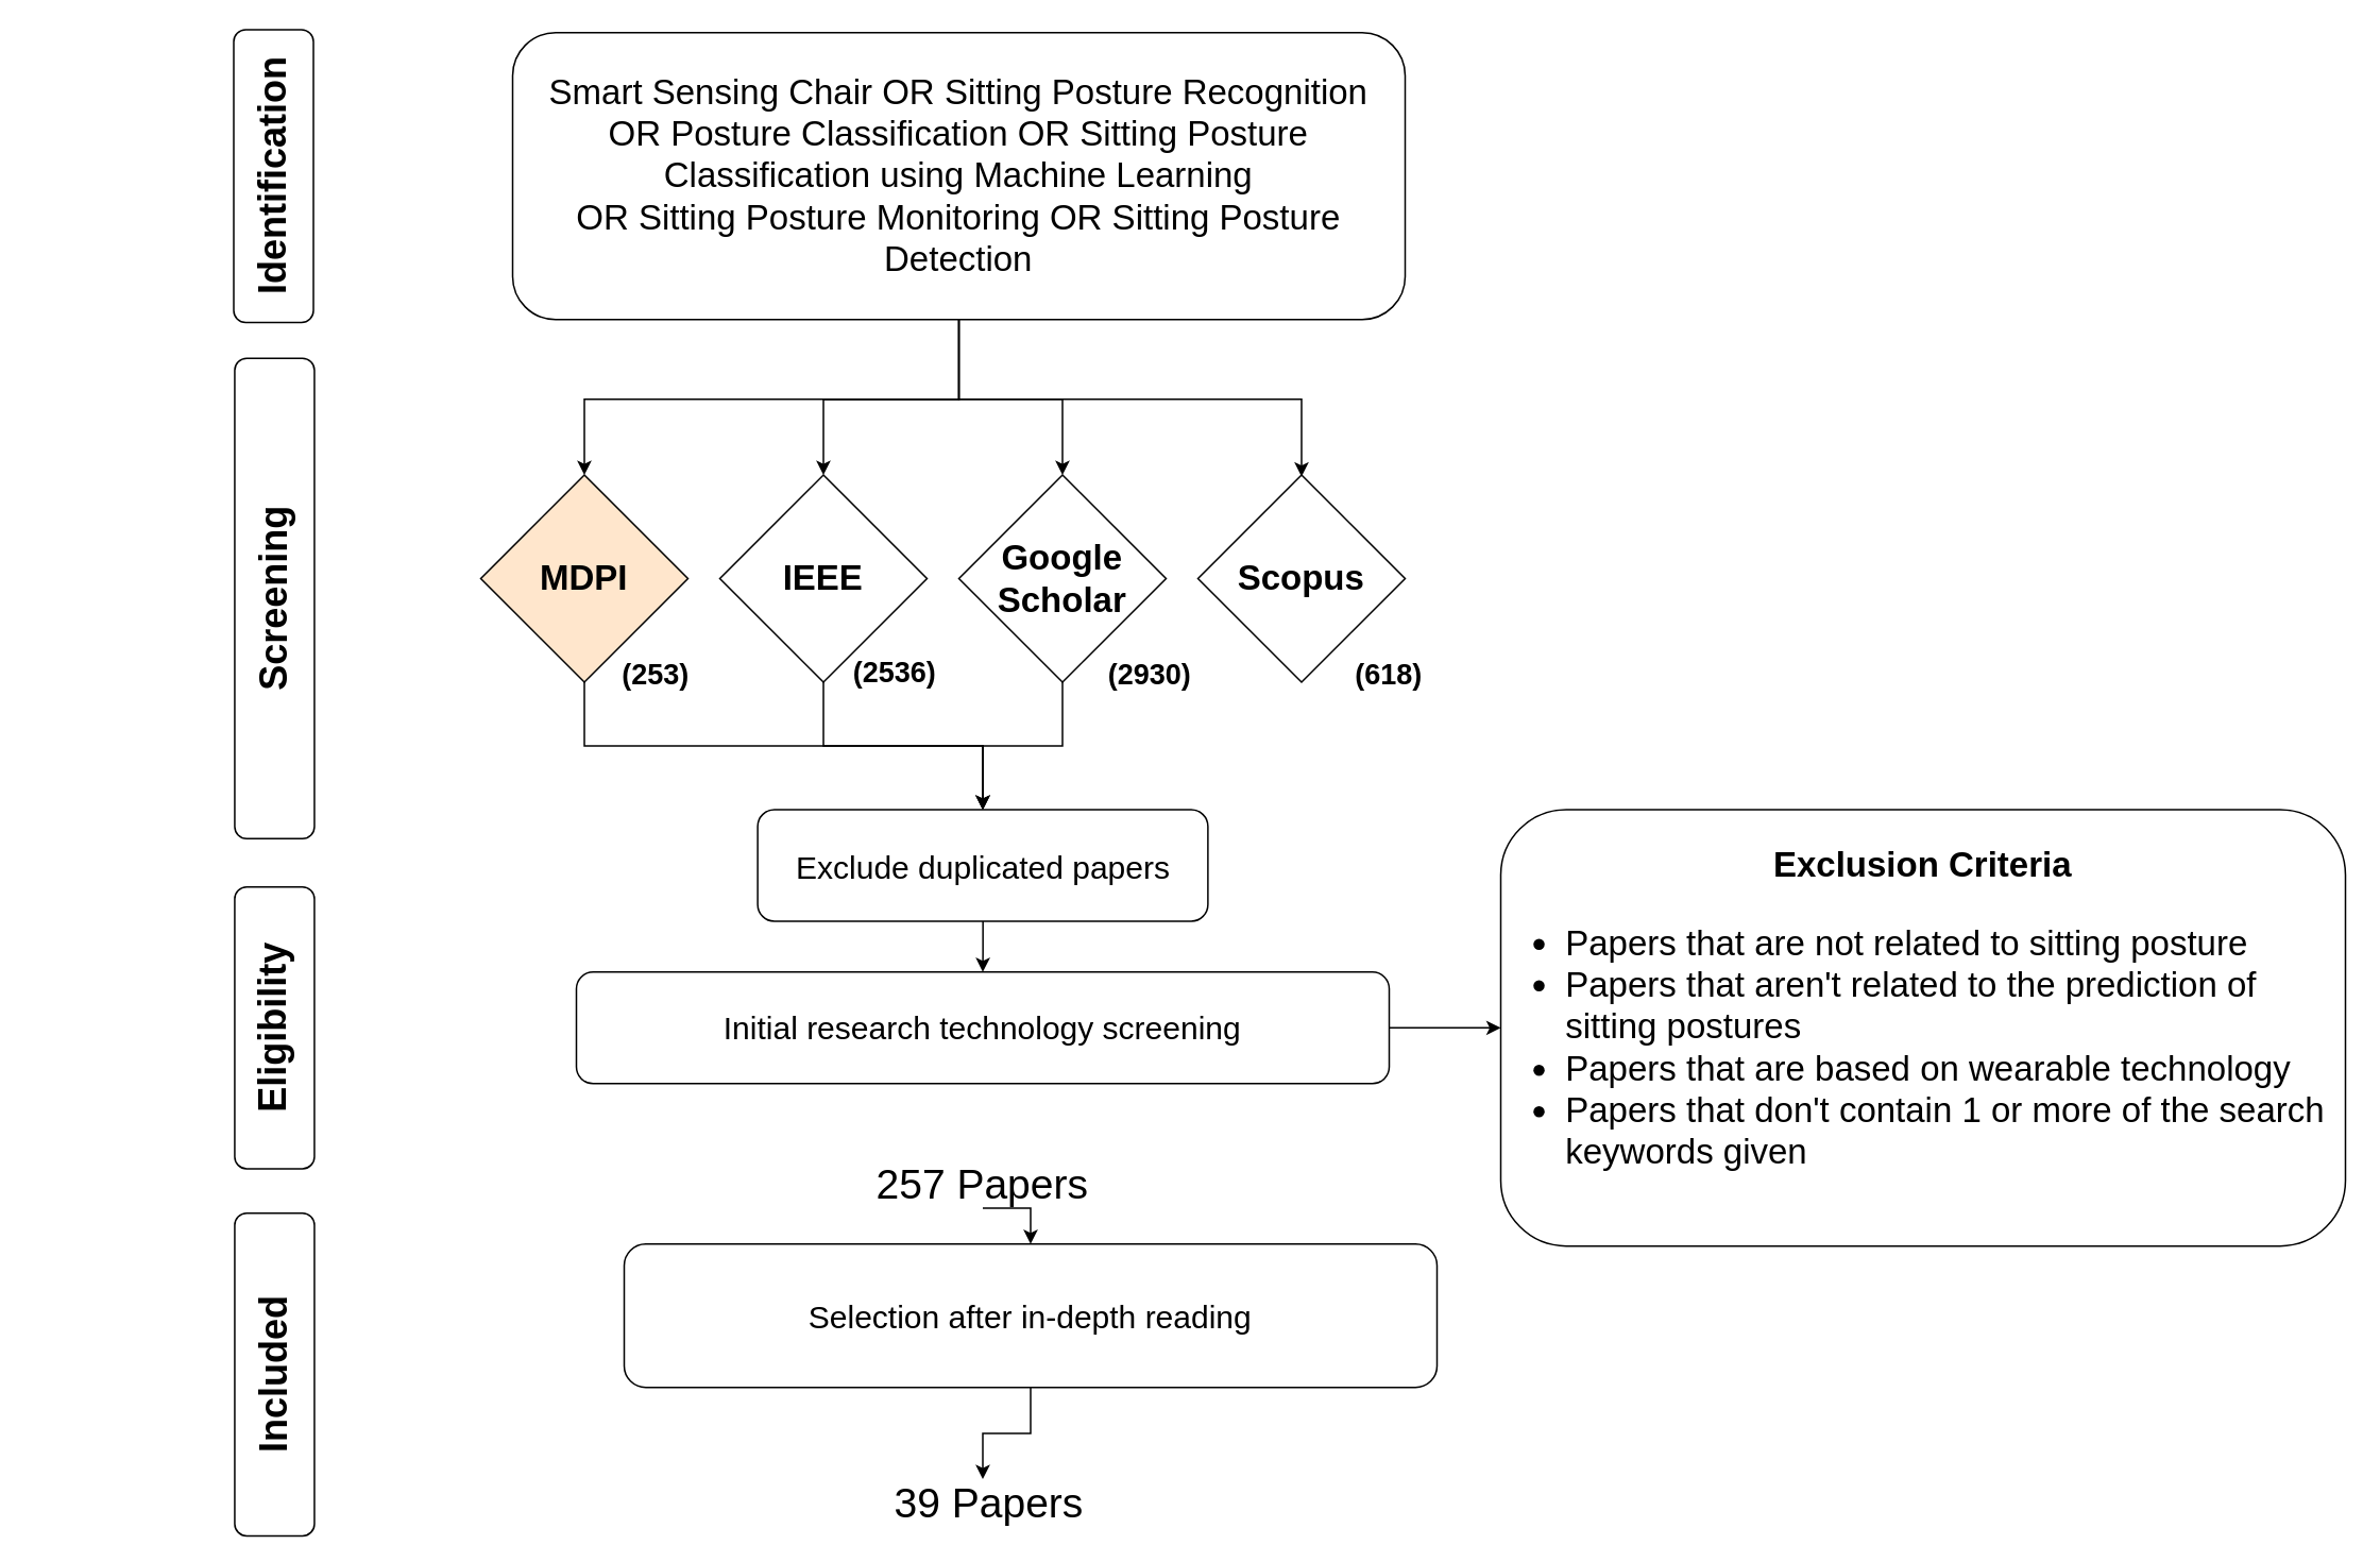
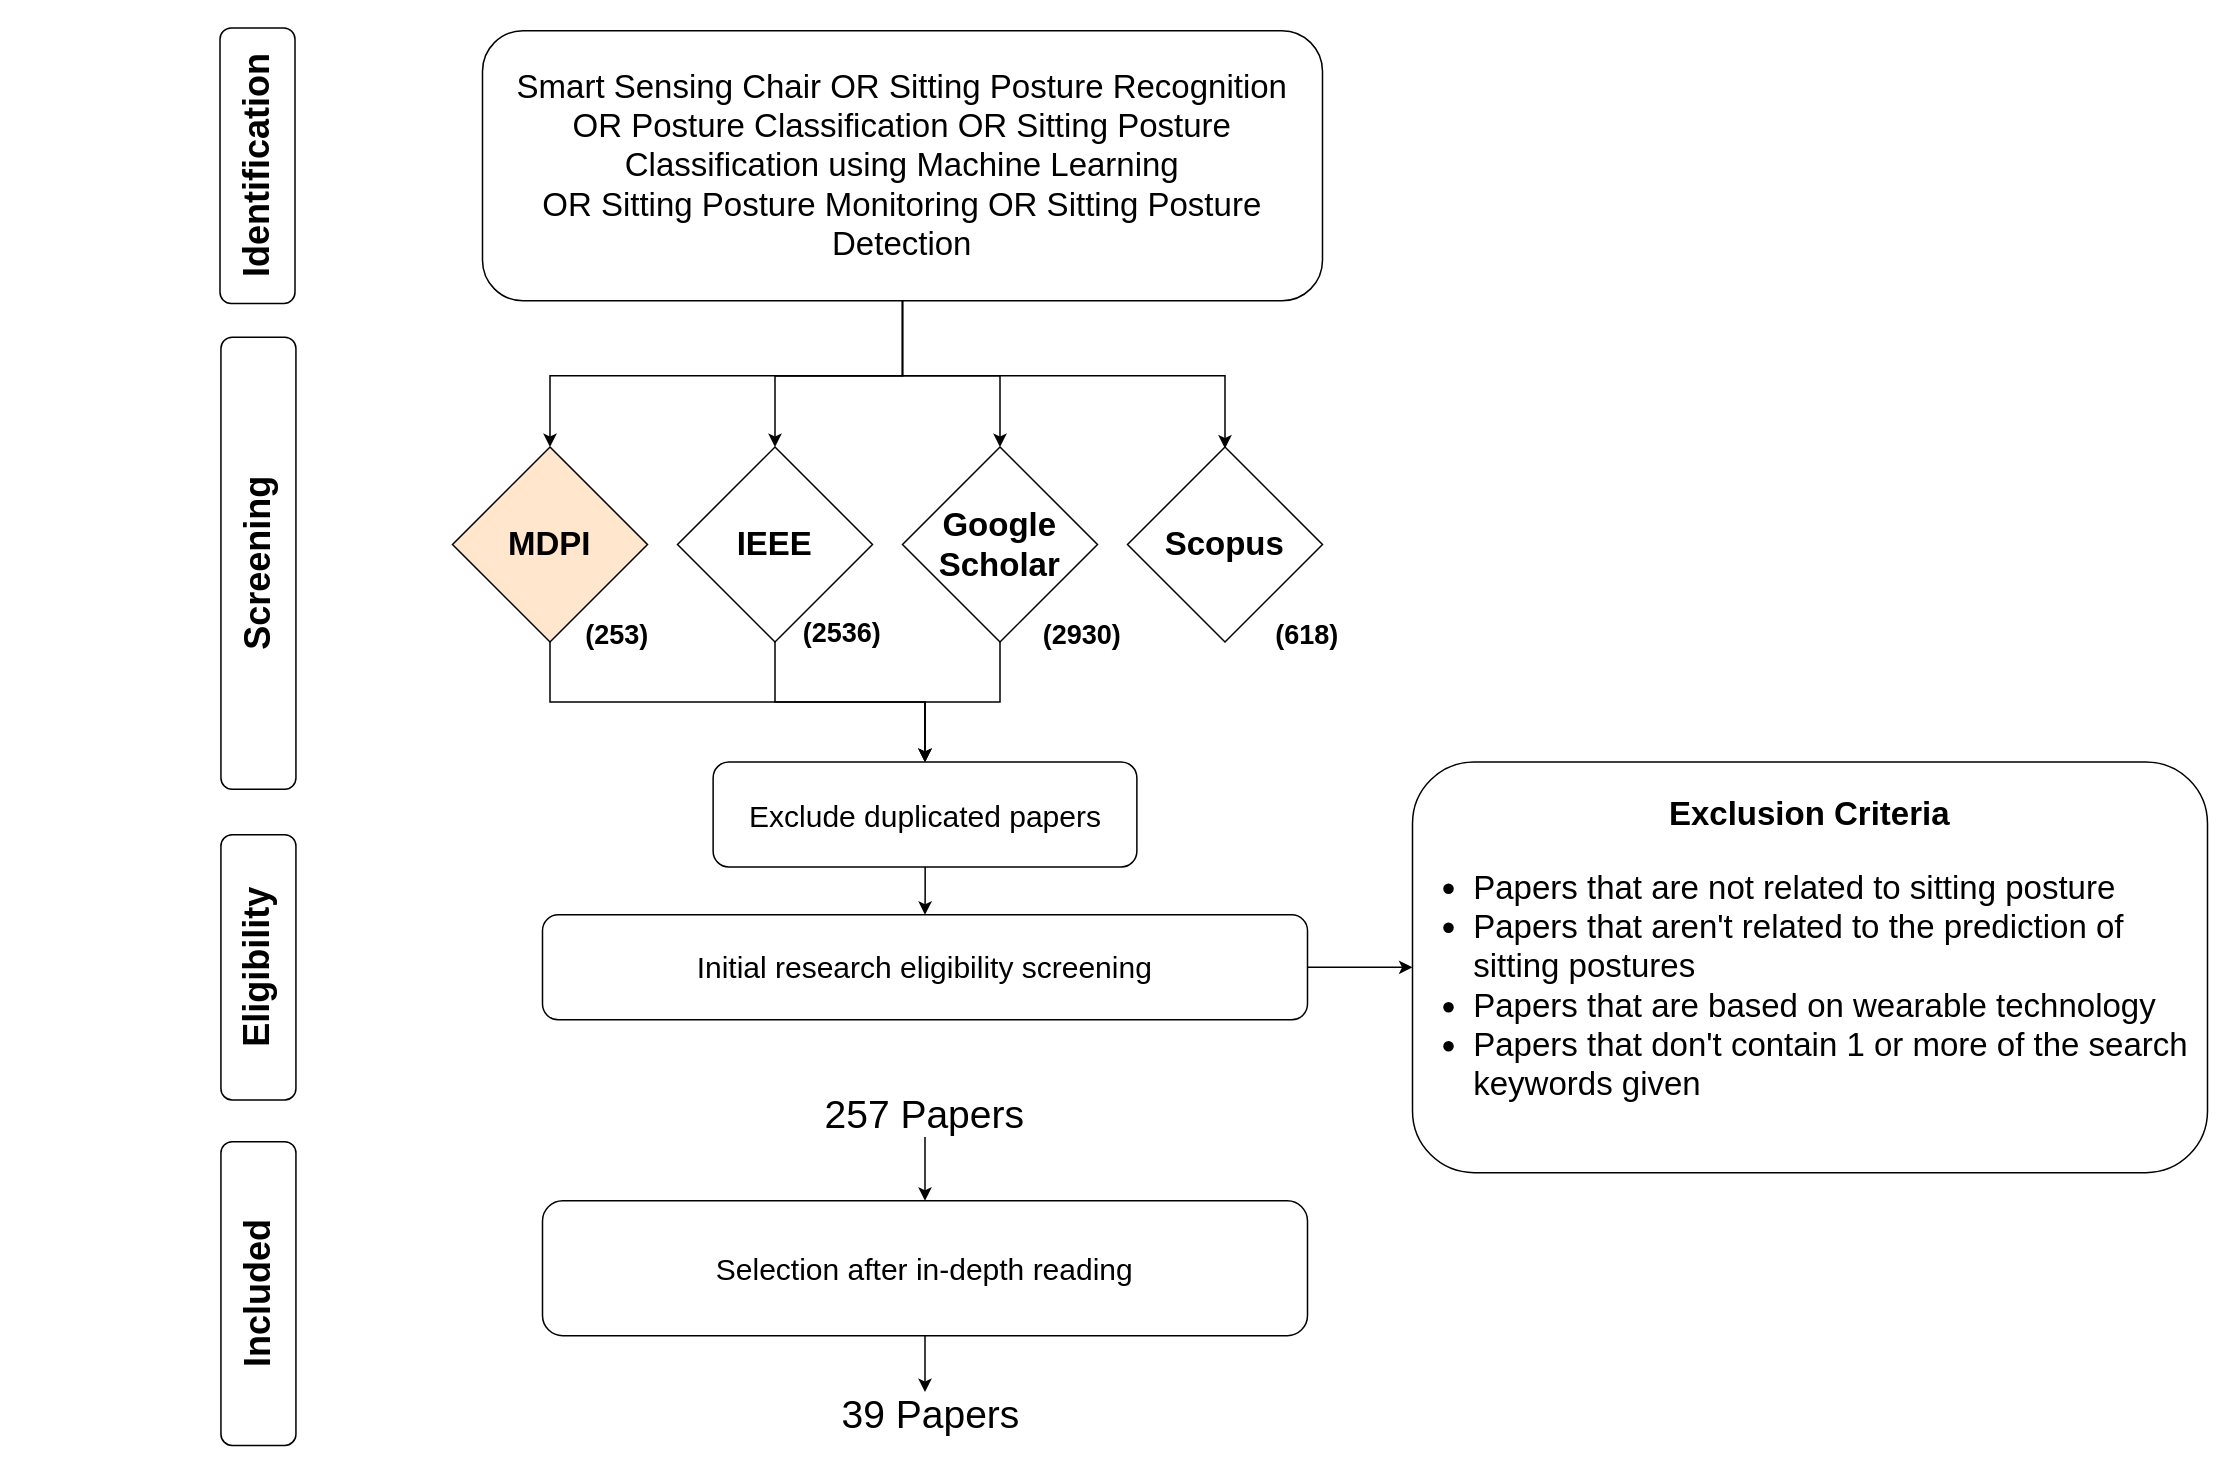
- <mxCell id="20" value="&lt;font style=&quot;font-size: 20px;&quot;&gt;Initial research technology screening&lt;/font&gt;" style="rounded=1;whiteSpace=wrap;html=1;fontSize=20;" parent="1" vertex="1"><mxGeometry x="361" y="609.37" width="510" height="70" as="geometry" /></mxCell>
+ <mxCell id="20" value="&lt;font style=&quot;font-size: 20px;&quot;&gt;Initial research eligibility screening&lt;/font&gt;" style="rounded=1;whiteSpace=wrap;html=1;fontSize=20;" parent="1" vertex="1"><mxGeometry x="361" y="609.37" width="510" height="70" as="geometry" /></mxCell>
- <mxCell id="18" value="&lt;font style=&quot;font-size: 20px;&quot;&gt;Selection after in-depth reading&lt;/font&gt;" style="rounded=1;whiteSpace=wrap;html=1;fontSize=20;" parent="1" vertex="1"><mxGeometry x="391" y="780" width="510" height="90" as="geometry" /></mxCell>
+ <mxCell id="18" value="&lt;font style=&quot;font-size: 20px;&quot;&gt;Selection after in-depth reading&lt;/font&gt;" style="rounded=1;whiteSpace=wrap;html=1;fontSize=20;" parent="1" vertex="1"><mxGeometry x="361" y="800" width="510" height="90" as="geometry" /></mxCell>
